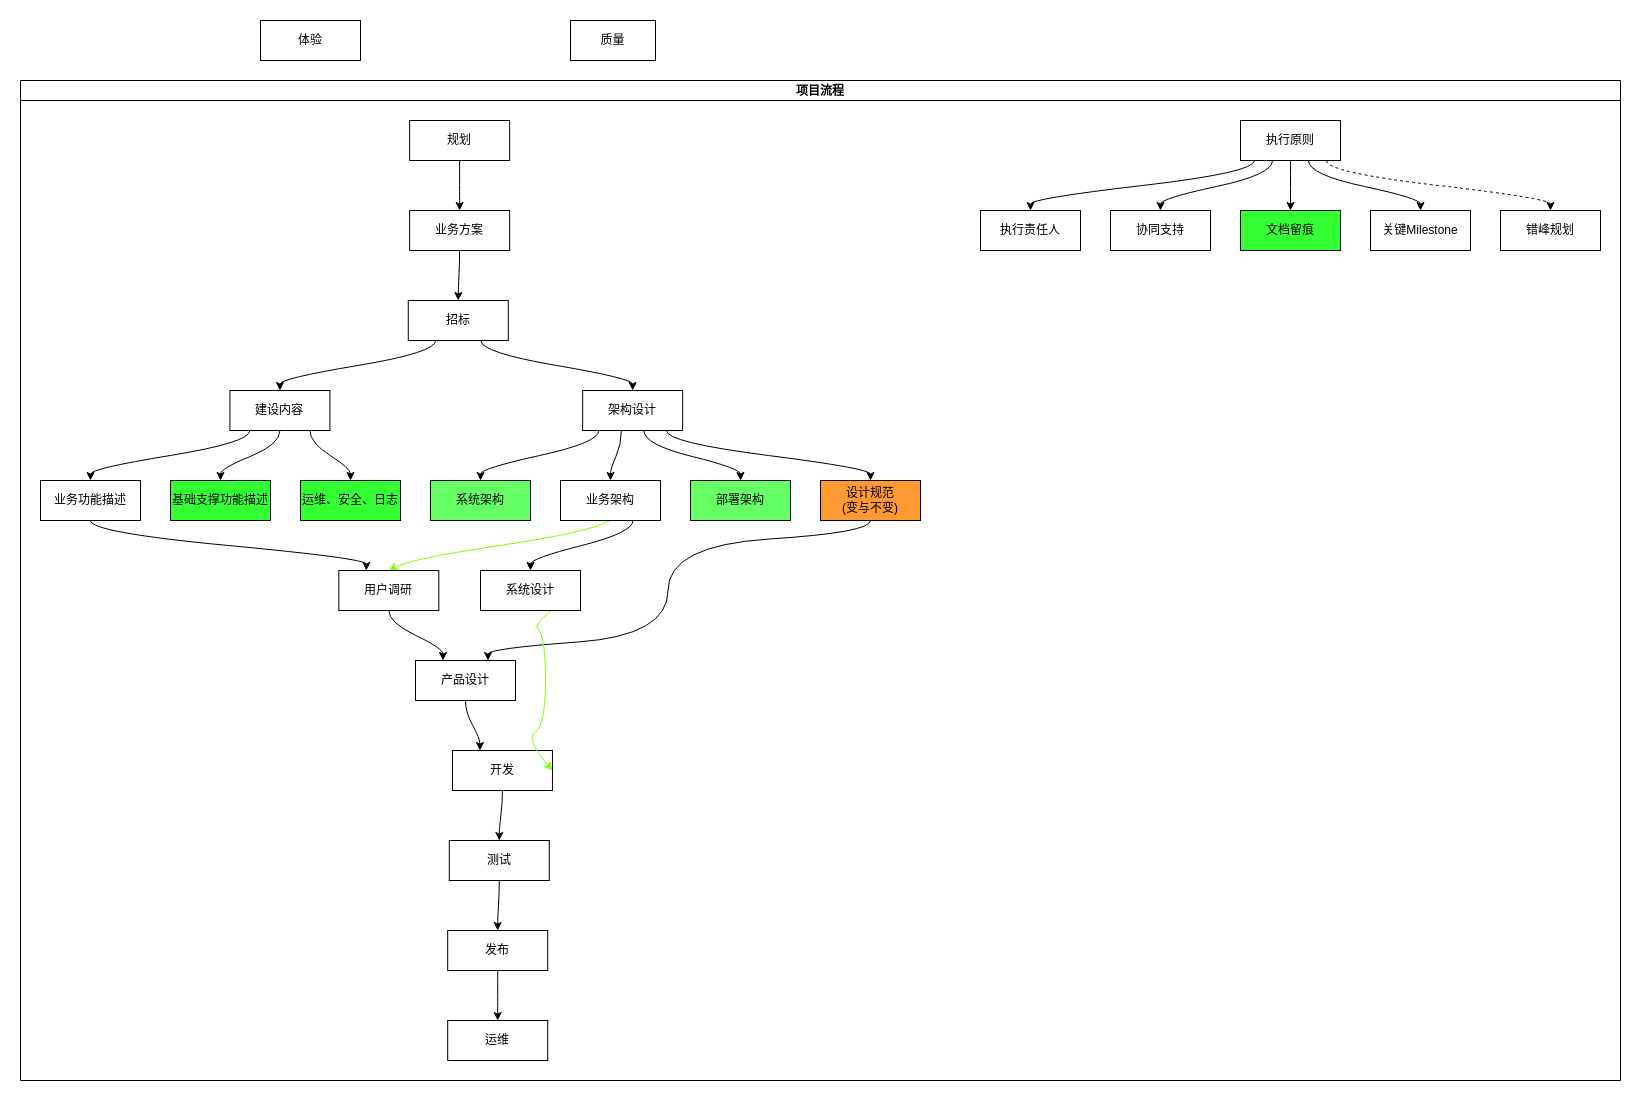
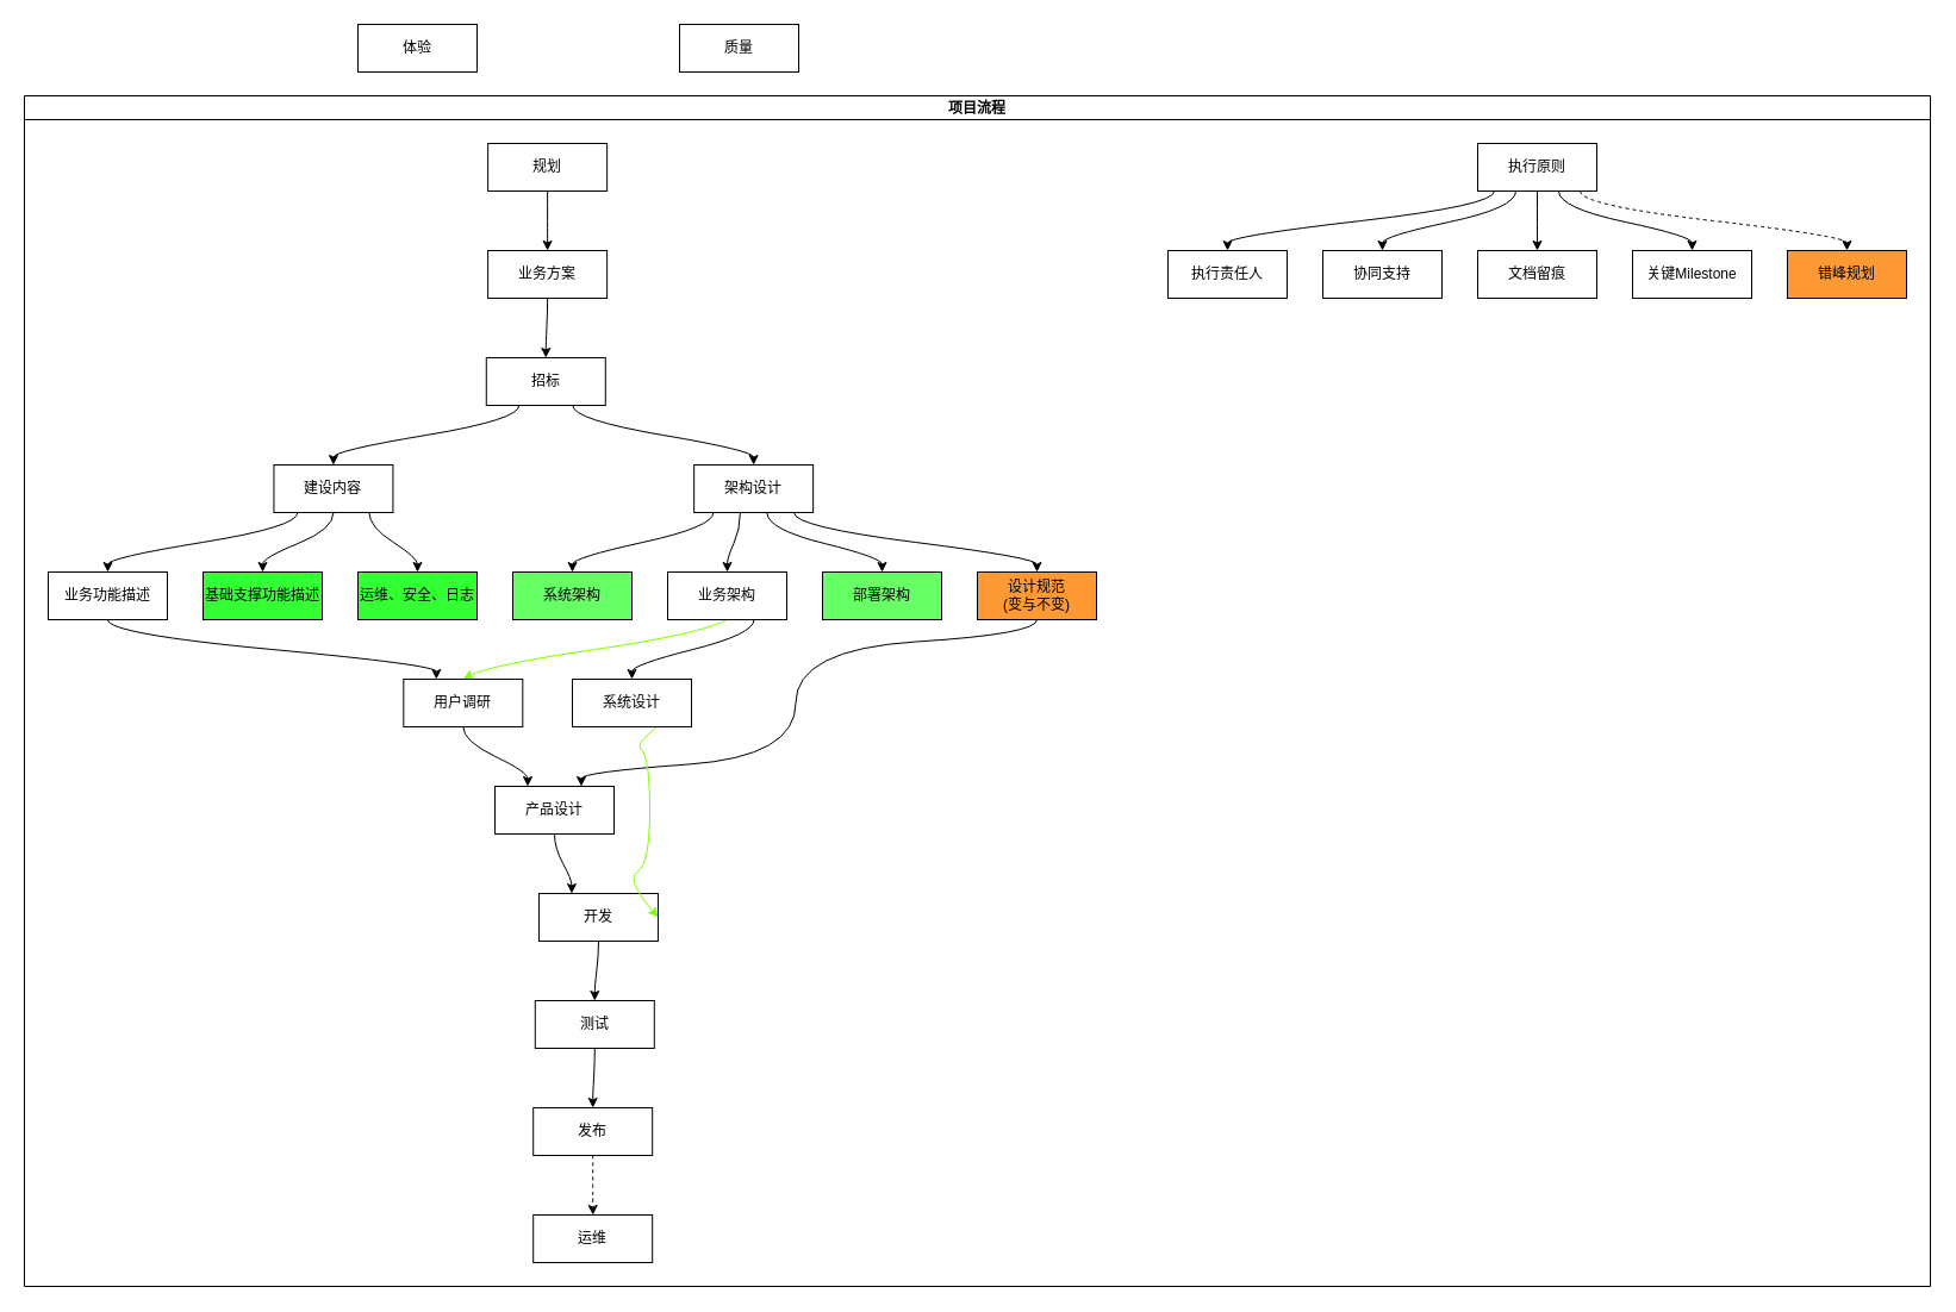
- <mxCell id="54" value="体验" style="whiteSpace=wrap;html=1;" vertex="1" parent="1"><mxGeometry x="260" y="20" width="100" height="40" as="geometry" /></mxCell>
+ <mxCell id="54" value="体验" style="whiteSpace=wrap;html=1;" vertex="1" parent="1"><mxGeometry x="300" y="20" width="100" height="40" as="geometry" /></mxCell>
- <mxCell id="55" value="质量" style="whiteSpace=wrap;html=1;" vertex="1" parent="1"><mxGeometry x="570" y="20" width="85" height="40" as="geometry" /></mxCell>
+ <mxCell id="55" value="质量" style="whiteSpace=wrap;html=1;" vertex="1" parent="1"><mxGeometry x="570" y="20" width="100" height="40" as="geometry" /></mxCell>
- <mxCell id="38" value="文档留痕" style="whiteSpace=wrap;html=1;fillColor=#33ff33;" vertex="1" parent="2"><mxGeometry x="1220" y="130" width="100" height="40" as="geometry" /></mxCell>
+ <mxCell id="38" value="文档留痕" style="whiteSpace=wrap;html=1;" vertex="1" parent="2"><mxGeometry x="1220" y="130" width="100" height="40" as="geometry" /></mxCell>
- <mxCell id="42" value="错峰规划" style="whiteSpace=wrap;html=1;" vertex="1" parent="2"><mxGeometry x="1480" y="130" width="100" height="40" as="geometry" /></mxCell>
+ <mxCell id="42" value="错峰规划" style="whiteSpace=wrap;html=1;fillColor=#ff9933;" vertex="1" parent="2"><mxGeometry x="1480" y="130" width="100" height="40" as="geometry" /></mxCell>
- <mxCell id="52" value="" style="html=1;curved=1;rounded=0;noEdgeStyle=1;orthogonal=1;" edge="1" target="53" source="51" parent="2"><mxGeometry relative="1" as="geometry"><mxPoint x="492.531" y="1120" as="sourcePoint" /><Array as="points"><mxPoint x="477.203" y="902" /><mxPoint x="477.203" y="928" /></Array></mxGeometry></mxCell>
+ <mxCell id="52" value="" style="html=1;curved=1;rounded=0;noEdgeStyle=1;orthogonal=1;dashed=1;" edge="1" target="53" source="51" parent="2"><mxGeometry relative="1" as="geometry"><mxPoint x="492.531" y="1120" as="sourcePoint" /><Array as="points"><mxPoint x="477.203" y="902" /><mxPoint x="477.203" y="928" /></Array></mxGeometry></mxCell>
